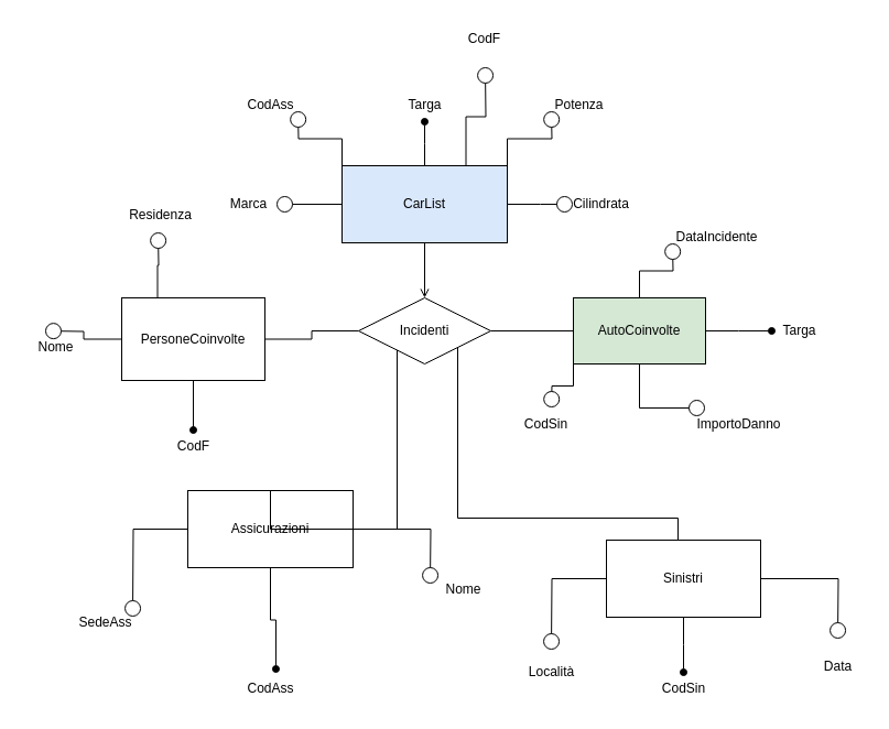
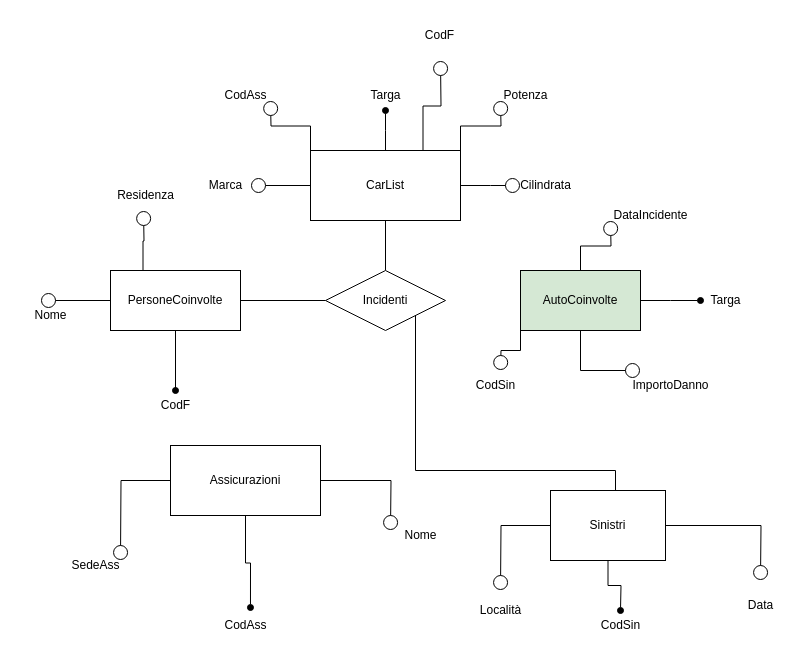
- <mxCell id="9" value="CarList" style="whiteSpace=wrap;html=1;align=center;fillColor=#dae8fc;" parent="1" vertex="1"><mxGeometry x="310" y="150" width="150" height="70" as="geometry" /></mxCell>
+ <mxCell id="9" value="CarList" style="whiteSpace=wrap;html=1;align=center;" parent="1" vertex="1"><mxGeometry x="310" y="150" width="150" height="70" as="geometry" /></mxCell>
- <mxCell id="2" style="edgeStyle=orthogonalEdgeStyle;rounded=0;orthogonalLoop=1;jettySize=auto;html=1;entryX=0.5;entryY=0;entryDx=0;entryDy=0;endArrow=open;endFill=0;" parent="1" source="9" target="18" edge="1"><mxGeometry relative="1" as="geometry" /></mxCell>
+ <mxCell id="2" style="edgeStyle=orthogonalEdgeStyle;rounded=0;orthogonalLoop=1;jettySize=auto;html=1;entryX=0.5;entryY=0;entryDx=0;entryDy=0;endArrow=none;endFill=0;" parent="1" source="9" target="18" edge="1"><mxGeometry relative="1" as="geometry" /></mxCell>
- <mxCell id="15" style="edgeStyle=orthogonalEdgeStyle;rounded=0;orthogonalLoop=1;jettySize=auto;html=1;endArrow=none;endFill=0;entryX=0;entryY=0.5;entryDx=0;entryDy=0;" parent="1" source="18" target="23" edge="1"><mxGeometry relative="1" as="geometry"><mxPoint x="510" y="300" as="targetPoint" /></mxGeometry></mxCell>
- <mxCell id="27" value="PersoneCoinvolte" style="whiteSpace=wrap;html=1;align=center;" parent="1" vertex="1"><mxGeometry x="110" y="270" width="130" height="75" as="geometry" /></mxCell>
+ <mxCell id="27" value="PersoneCoinvolte" style="whiteSpace=wrap;html=1;align=center;" parent="1" vertex="1"><mxGeometry x="110" y="270" width="130" height="60" as="geometry" /></mxCell>
- <mxCell id="14" style="edgeStyle=orthogonalEdgeStyle;rounded=0;orthogonalLoop=1;jettySize=auto;html=1;entryX=0.5;entryY=0;entryDx=0;entryDy=0;endArrow=none;endFill=0;" parent="1" source="18" target="13" edge="1"><mxGeometry relative="1" as="geometry"><Array as="points"><mxPoint x="360" y="480" /></Array></mxGeometry></mxCell>
- <mxCell id="46" value="Sinistri" style="whiteSpace=wrap;html=1;align=center;" parent="1" vertex="1"><mxGeometry x="550" y="490" width="140" height="70" as="geometry" /></mxCell>
+ <mxCell id="46" value="Sinistri" style="whiteSpace=wrap;html=1;align=center;" parent="1" vertex="1"><mxGeometry x="550" y="490" width="115" height="70" as="geometry" /></mxCell>
